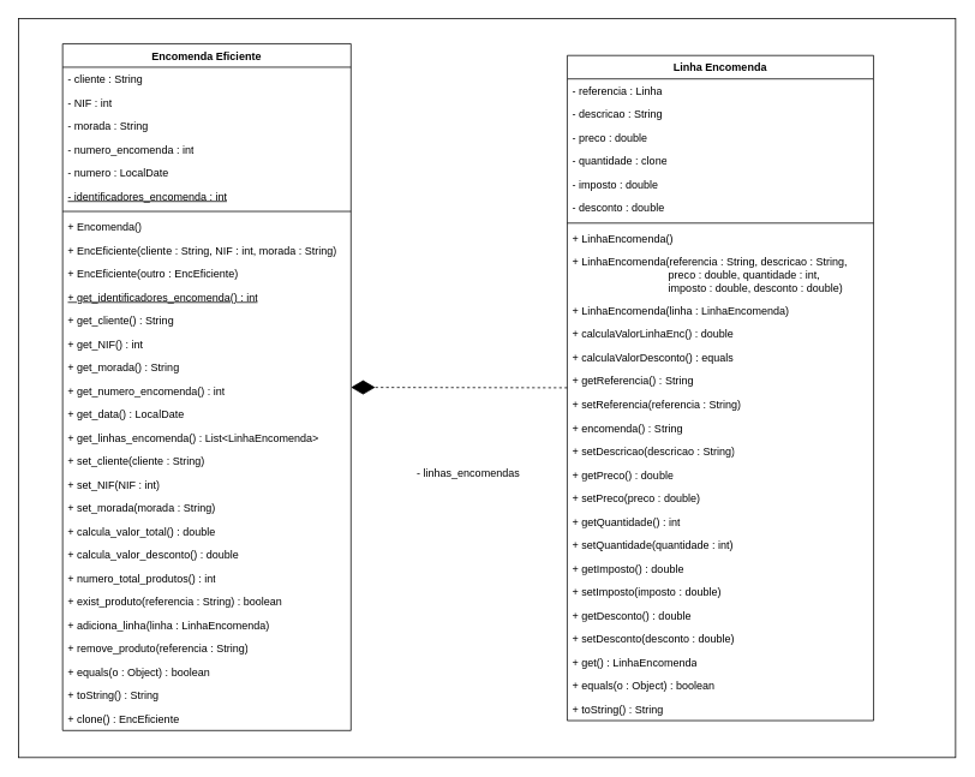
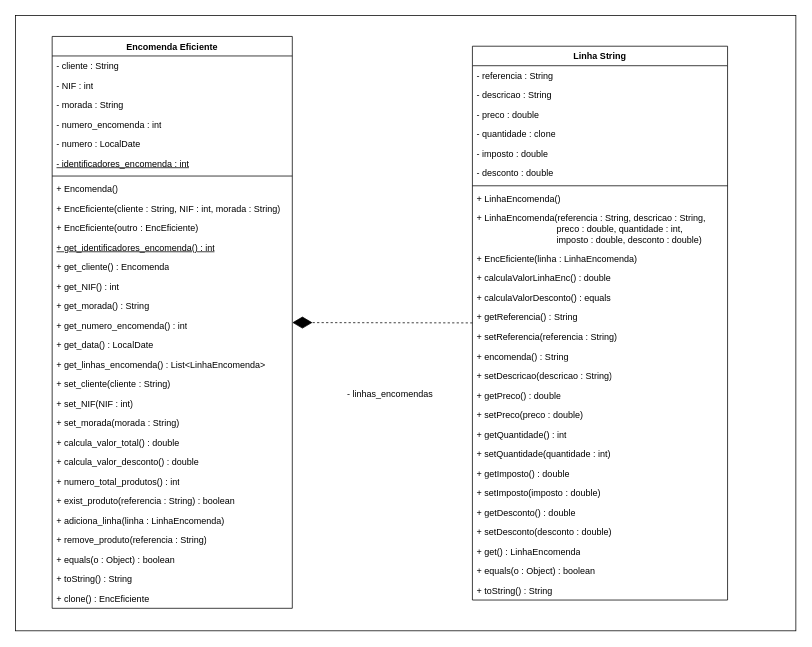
- <mxCell id="3" value="&lt;div&gt;Linha Encomenda&lt;/div&gt;" style="swimlane;fontStyle=1;align=center;verticalAlign=top;childLayout=stackLayout;horizontal=1;startSize=26;horizontalStack=0;resizeParent=1;resizeParentMax=0;resizeLast=0;collapsible=1;marginBottom=0;whiteSpace=wrap;html=1;" vertex="1" parent="1"><mxGeometry x="629" y="61" width="340" height="738" as="geometry" /></mxCell>
+ <mxCell id="3" value="&lt;div&gt;Linha String&lt;/div&gt;" style="swimlane;fontStyle=1;align=center;verticalAlign=top;childLayout=stackLayout;horizontal=1;startSize=26;horizontalStack=0;resizeParent=1;resizeParentMax=0;resizeLast=0;collapsible=1;marginBottom=0;whiteSpace=wrap;html=1;" vertex="1" parent="1"><mxGeometry x="629" y="61" width="340" height="738" as="geometry" /></mxCell>
- <mxCell id="4" value="- referencia : Linha" style="text;strokeColor=none;fillColor=none;align=left;verticalAlign=top;spacingLeft=4;spacingRight=4;overflow=hidden;rotatable=0;points=[[0,0.5],[1,0.5]];portConstraint=eastwest;whiteSpace=wrap;html=1;" vertex="1" parent="3"><mxGeometry y="26" width="340" height="26" as="geometry" /></mxCell>
+ <mxCell id="4" value="- referencia : String" style="text;strokeColor=none;fillColor=none;align=left;verticalAlign=top;spacingLeft=4;spacingRight=4;overflow=hidden;rotatable=0;points=[[0,0.5],[1,0.5]];portConstraint=eastwest;whiteSpace=wrap;html=1;" vertex="1" parent="3"><mxGeometry y="26" width="340" height="26" as="geometry" /></mxCell>
- <mxCell id="13" value="+ LinhaEncomenda(linha : LinhaEncomenda)" style="text;strokeColor=none;fillColor=none;align=left;verticalAlign=top;spacingLeft=4;spacingRight=4;overflow=hidden;rotatable=0;points=[[0,0.5],[1,0.5]];portConstraint=eastwest;whiteSpace=wrap;html=1;" vertex="1" parent="3"><mxGeometry y="270" width="340" height="26" as="geometry" /></mxCell>
+ <mxCell id="13" value="+ EncEficiente(linha : LinhaEncomenda)" style="text;strokeColor=none;fillColor=none;align=left;verticalAlign=top;spacingLeft=4;spacingRight=4;overflow=hidden;rotatable=0;points=[[0,0.5],[1,0.5]];portConstraint=eastwest;whiteSpace=wrap;html=1;" vertex="1" parent="3"><mxGeometry y="270" width="340" height="26" as="geometry" /></mxCell>
- <mxCell id="43" value="+ get_cliente() : String" style="text;strokeColor=none;fillColor=none;align=left;verticalAlign=top;spacingLeft=4;spacingRight=4;overflow=hidden;rotatable=0;points=[[0,0.5],[1,0.5]];portConstraint=eastwest;whiteSpace=wrap;html=1;" vertex="1" parent="31"><mxGeometry y="294" width="320" height="26" as="geometry" /></mxCell>
+ <mxCell id="43" value="+ get_cliente() : Encomenda" style="text;strokeColor=none;fillColor=none;align=left;verticalAlign=top;spacingLeft=4;spacingRight=4;overflow=hidden;rotatable=0;points=[[0,0.5],[1,0.5]];portConstraint=eastwest;whiteSpace=wrap;html=1;" vertex="1" parent="31"><mxGeometry y="294" width="320" height="26" as="geometry" /></mxCell>
